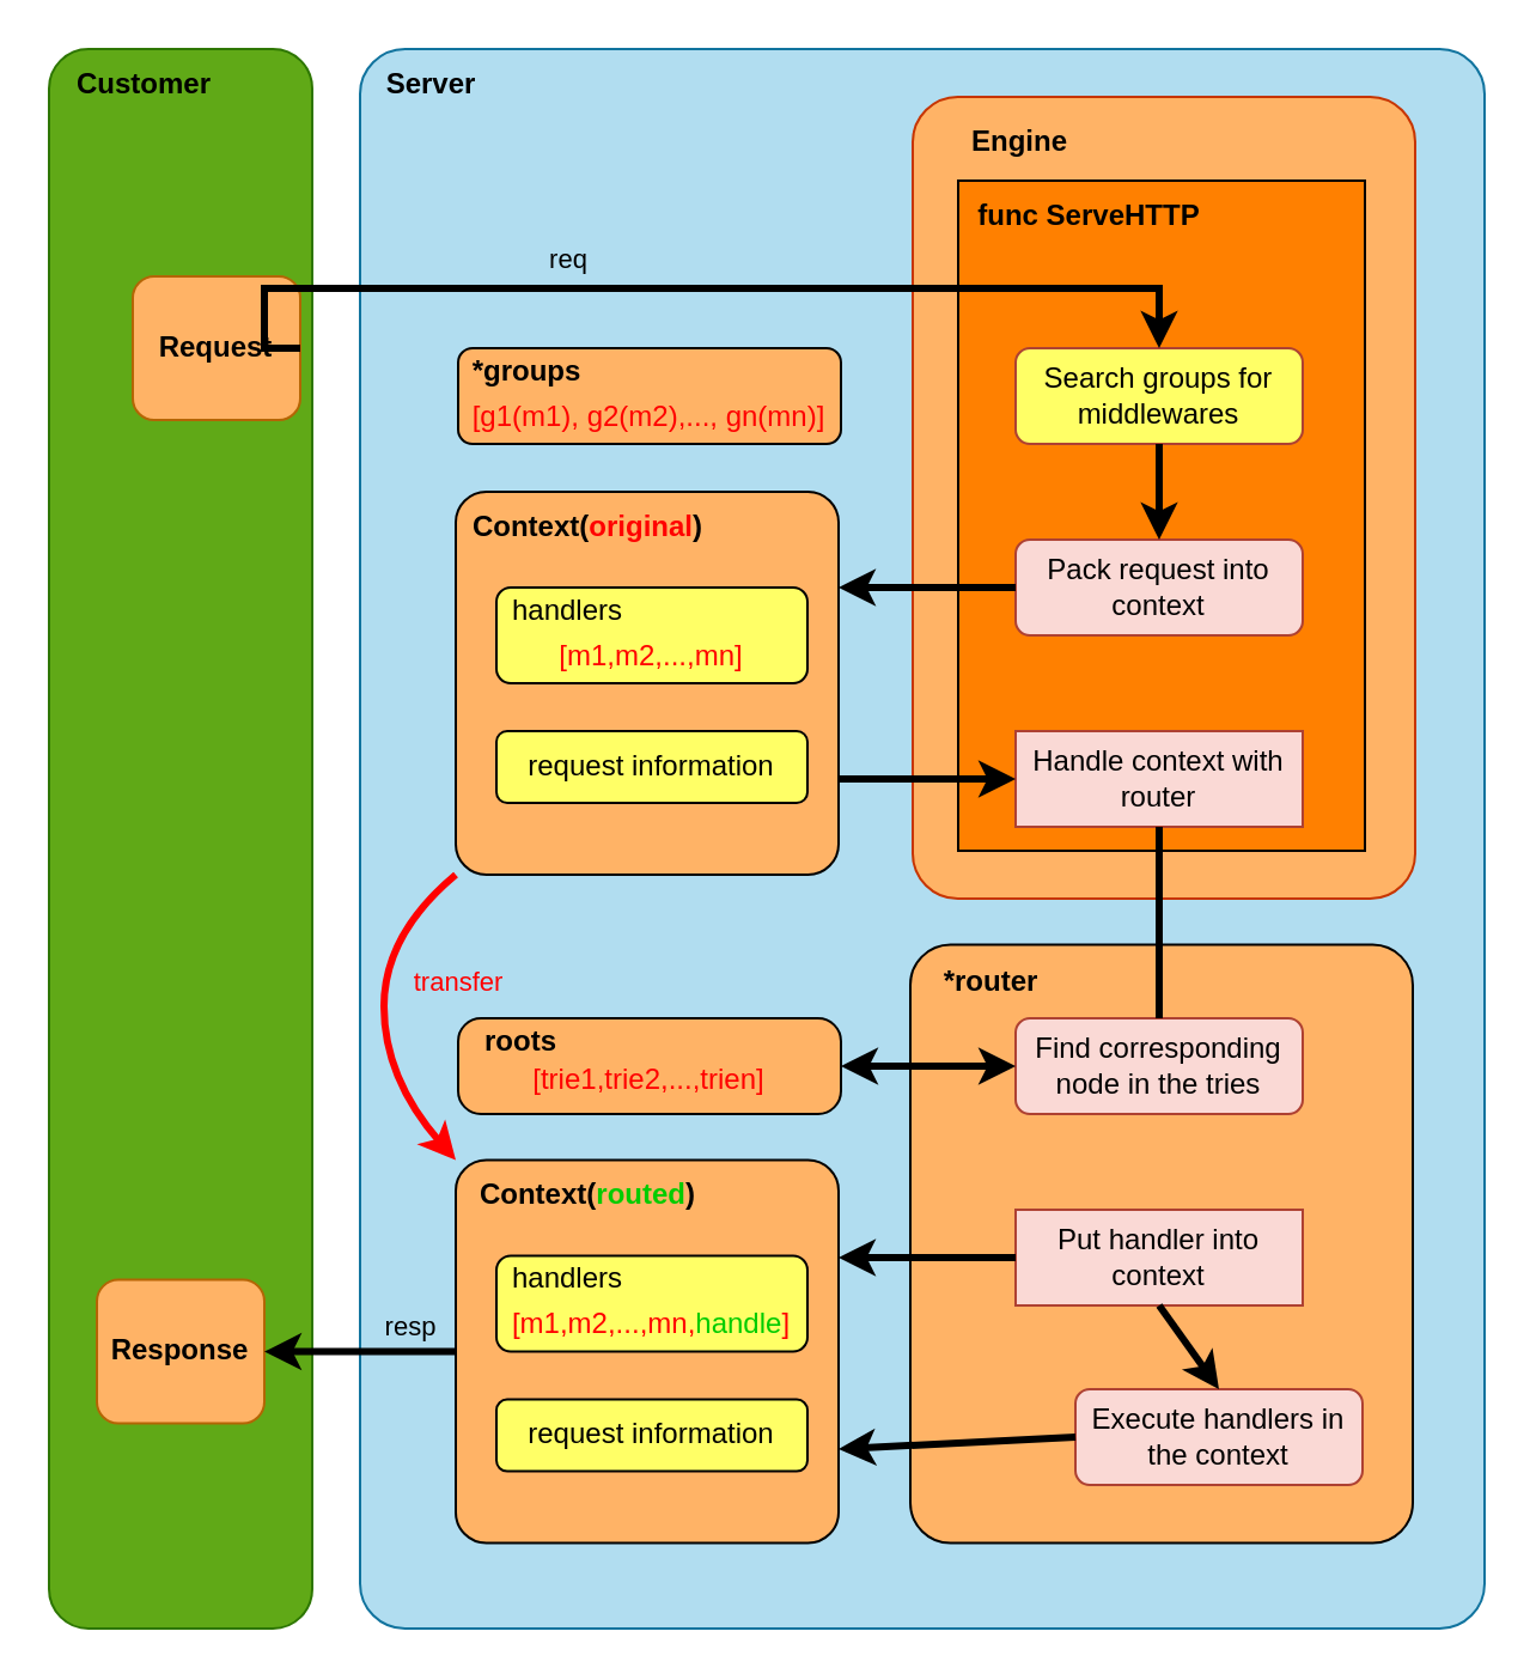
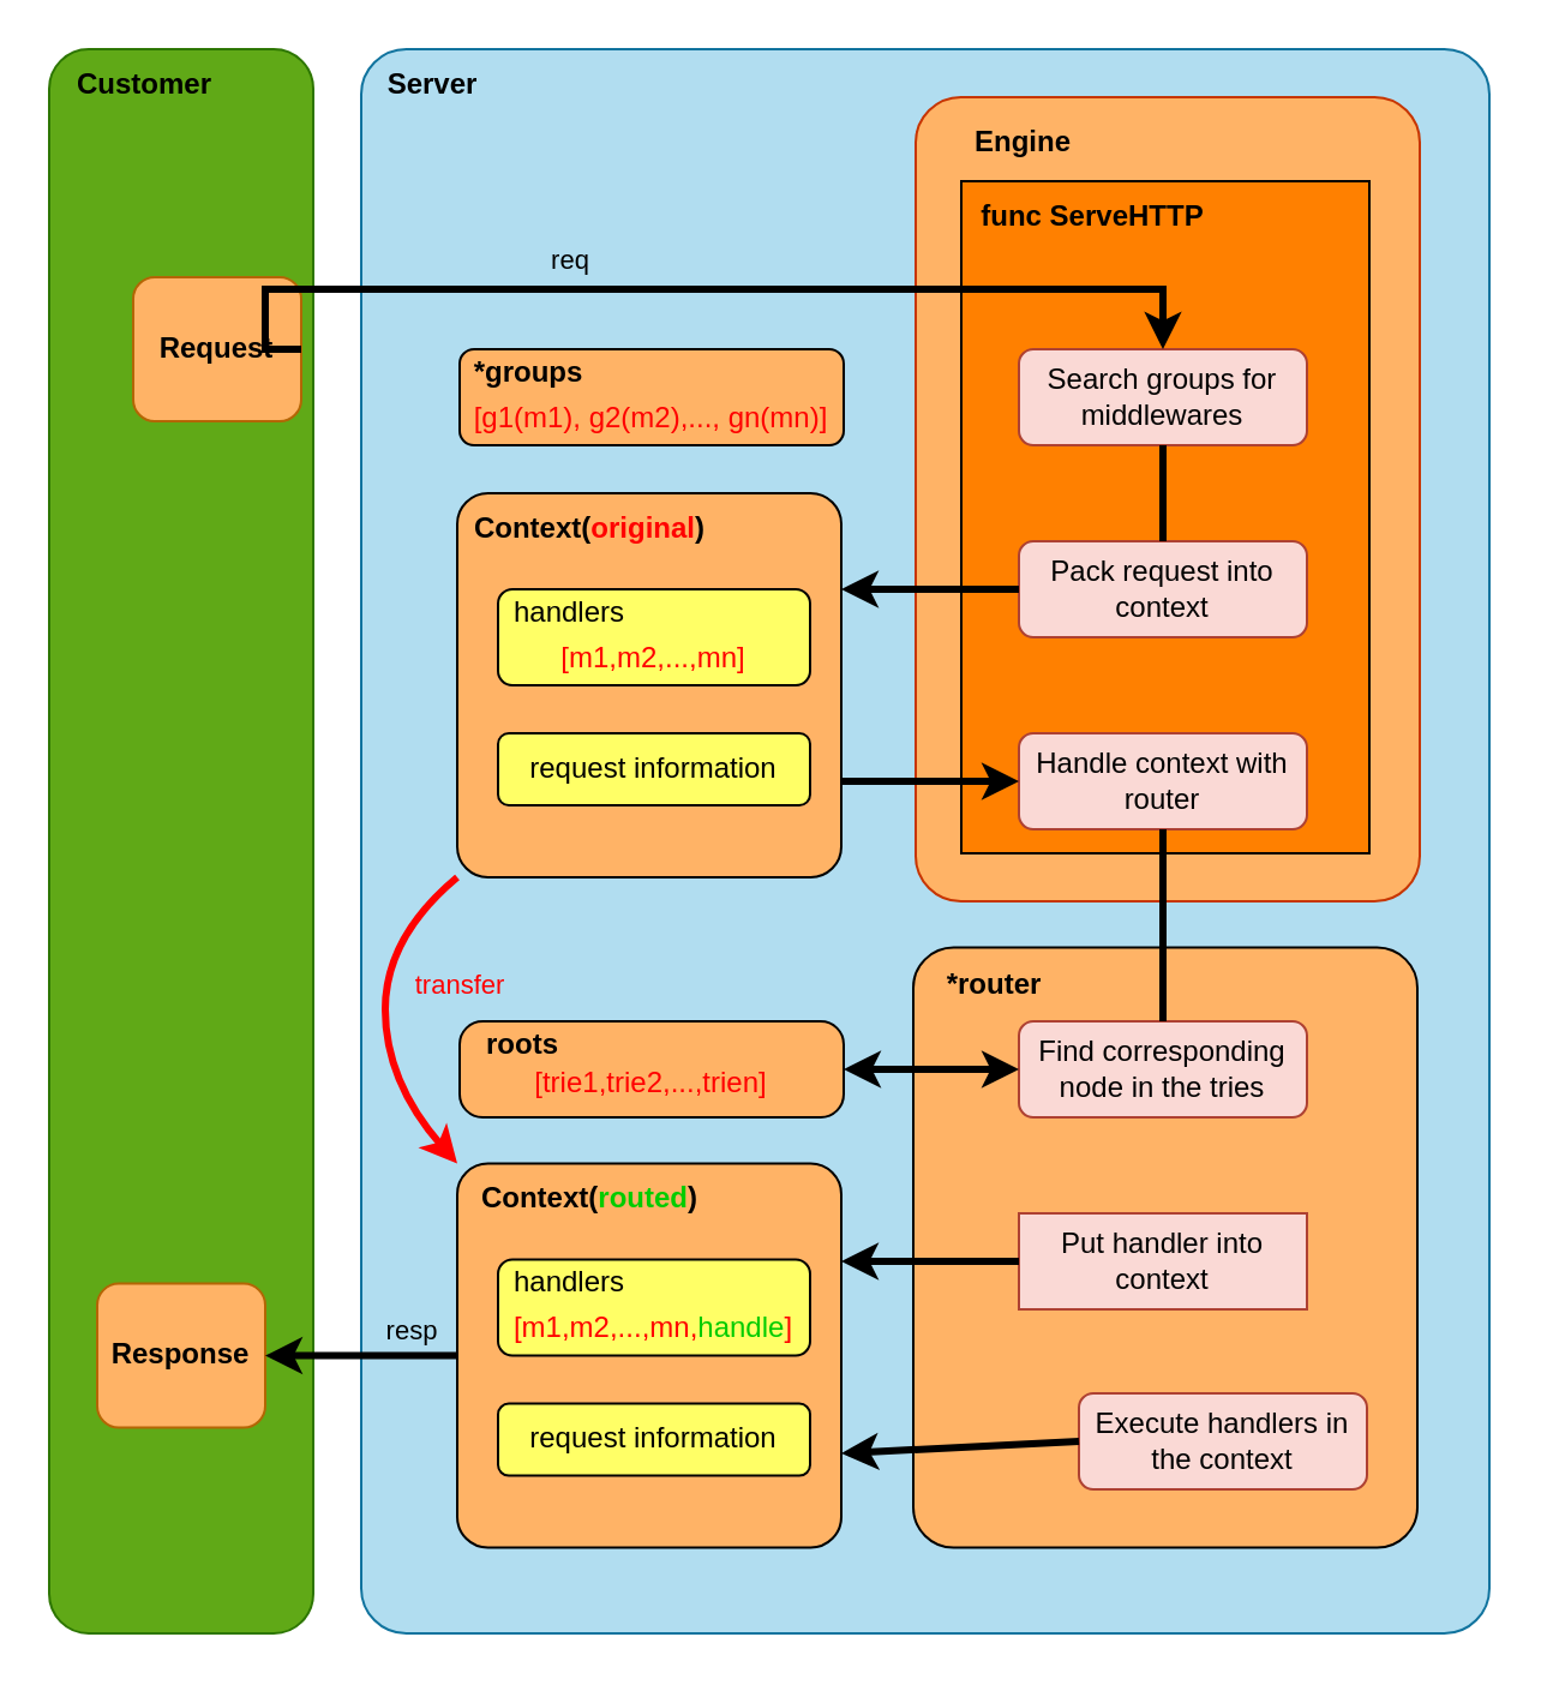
- <mxCell id="19" value="&lt;font color=&quot;#000000&quot;&gt;Search groups for middlewares&lt;/font&gt;" style="rounded=1;whiteSpace=wrap;html=1;fillColor=#ffff66;strokeColor=#ae4132;" parent="18" vertex="1"><mxGeometry width="120" height="40" as="geometry" /></mxCell>
+ <mxCell id="19" value="&lt;font color=&quot;#000000&quot;&gt;Search groups for middlewares&lt;/font&gt;" style="rounded=1;whiteSpace=wrap;html=1;fillColor=#fad9d5;strokeColor=#ae4132;" parent="18" vertex="1"><mxGeometry width="120" height="40" as="geometry" /></mxCell>
- <mxCell id="22" value="" style="endArrow=classic;html=1;fontColor=#000000;strokeColor=#000000;strokeWidth=3;fillColor=#000000;gradientColor=#ffffff;entryX=0.5;entryY=0;entryDx=0;entryDy=0;exitX=0.5;exitY=1;exitDx=0;exitDy=0;" parent="18" source="19" target="20" edge="1"><mxGeometry width="50" height="50" relative="1" as="geometry"><mxPoint x="-4" y="75" as="sourcePoint" /><mxPoint x="46" y="25" as="targetPoint" /></mxGeometry></mxCell>
+ <mxCell id="22" value="" style="endArrow=none;html=1;fontColor=#000000;strokeColor=#000000;strokeWidth=3;fillColor=#000000;gradientColor=#ffffff;entryX=0.5;entryY=0;entryDx=0;entryDy=0;exitX=0.5;exitY=1;exitDx=0;exitDy=0;" parent="18" source="19" target="20" edge="1"><mxGeometry width="50" height="50" relative="1" as="geometry"><mxPoint x="-4" y="75" as="sourcePoint" /><mxPoint x="46" y="25" as="targetPoint" /></mxGeometry></mxCell>
- <mxCell id="21" value="&lt;font color=&quot;#000000&quot;&gt;Handle context with router&lt;/font&gt;" style="whiteSpace=wrap;html=1;fillColor=#fad9d5;strokeColor=#ae4132;rounded=0;" parent="18" vertex="1"><mxGeometry y="160" width="120" height="40" as="geometry" /></mxCell>
+ <mxCell id="21" value="&lt;font color=&quot;#000000&quot;&gt;Handle context with router&lt;/font&gt;" style="rounded=1;whiteSpace=wrap;html=1;fillColor=#fad9d5;strokeColor=#ae4132;" parent="18" vertex="1"><mxGeometry y="160" width="120" height="40" as="geometry" /></mxCell>
- <mxCell id="63" value="" style="endArrow=classic;html=1;fontColor=#000000;strokeColor=#000000;strokeWidth=3;fillColor=#000000;gradientColor=#ffffff;entryX=0.5;entryY=0;entryDx=0;entryDy=0;exitX=0.5;exitY=1;exitDx=0;exitDy=0;" parent="6" source="40" target="41" edge="1"><mxGeometry width="50" height="50" relative="1" as="geometry"><mxPoint x="440" y="550" as="sourcePoint" /><mxPoint x="490" y="500" as="targetPoint" /></mxGeometry></mxCell>
